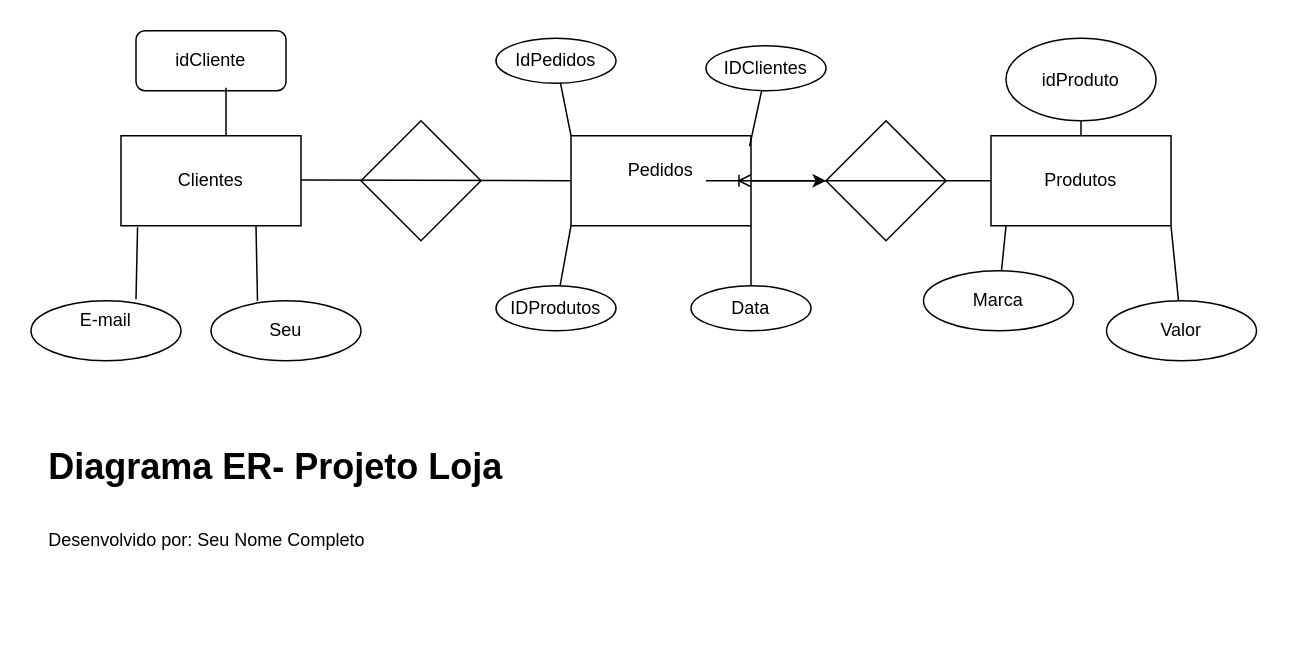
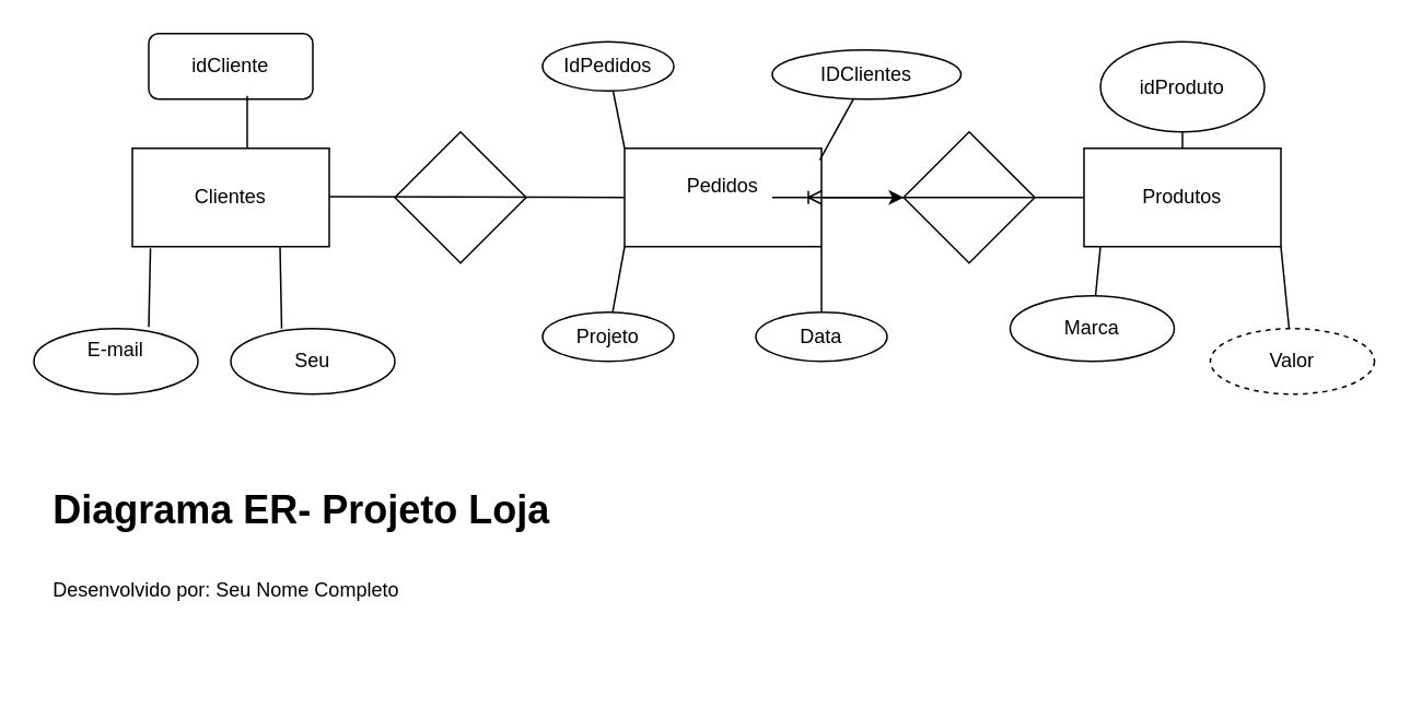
- <mxCell id="21" value="IDClientes" style="ellipse;whiteSpace=wrap;html=1;align=center;" vertex="1" parent="1"><mxGeometry x="470" y="30" width="80" height="30" as="geometry" /></mxCell>
+ <mxCell id="21" value="IDClientes" style="ellipse;whiteSpace=wrap;html=1;align=center;" vertex="1" parent="1"><mxGeometry x="470" y="30" width="115" height="30" as="geometry" /></mxCell>
- <mxCell id="18" value="IDProdutos" style="ellipse;whiteSpace=wrap;html=1;align=center;" vertex="1" parent="1"><mxGeometry x="330" y="190" width="80" height="30" as="geometry" /></mxCell>
+ <mxCell id="18" value="Projeto" style="ellipse;whiteSpace=wrap;html=1;align=center;" vertex="1" parent="1"><mxGeometry x="330" y="190" width="80" height="30" as="geometry" /></mxCell>
- <mxCell id="24" value="Valor" style="ellipse;whiteSpace=wrap;html=1;align=center;" vertex="1" parent="1"><mxGeometry x="737" y="200" width="100" height="40" as="geometry" /></mxCell>
+ <mxCell id="24" value="Valor" style="ellipse;whiteSpace=wrap;html=1;align=center;dashed=1;" vertex="1" parent="1"><mxGeometry x="737" y="200" width="100" height="40" as="geometry" /></mxCell>
